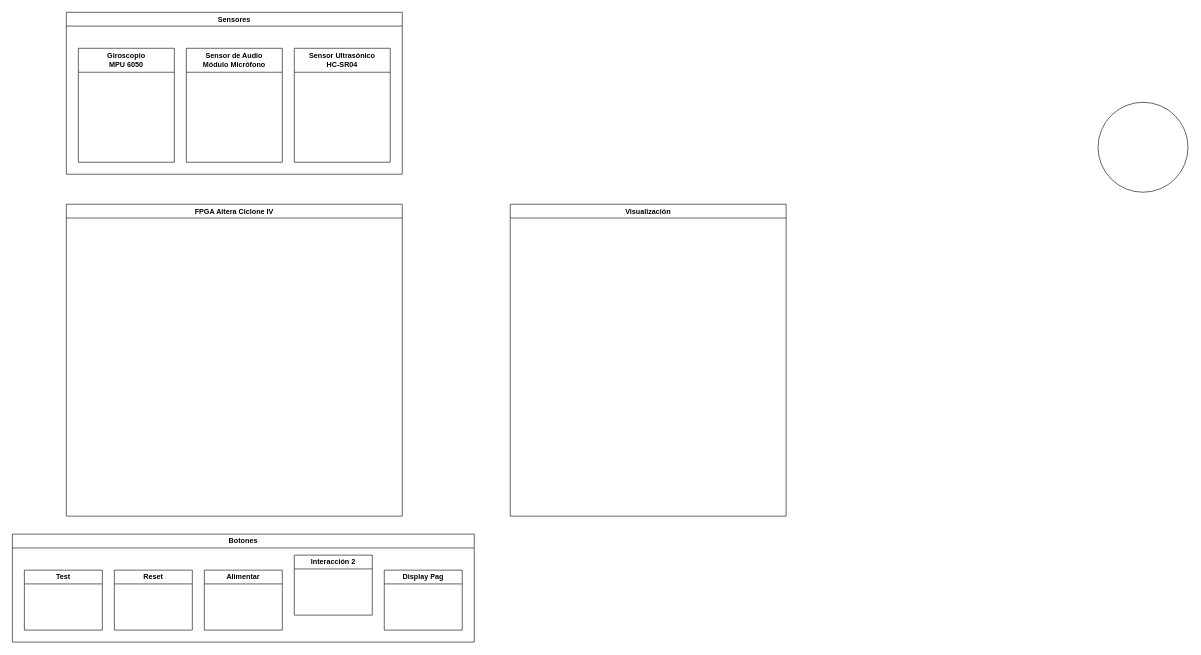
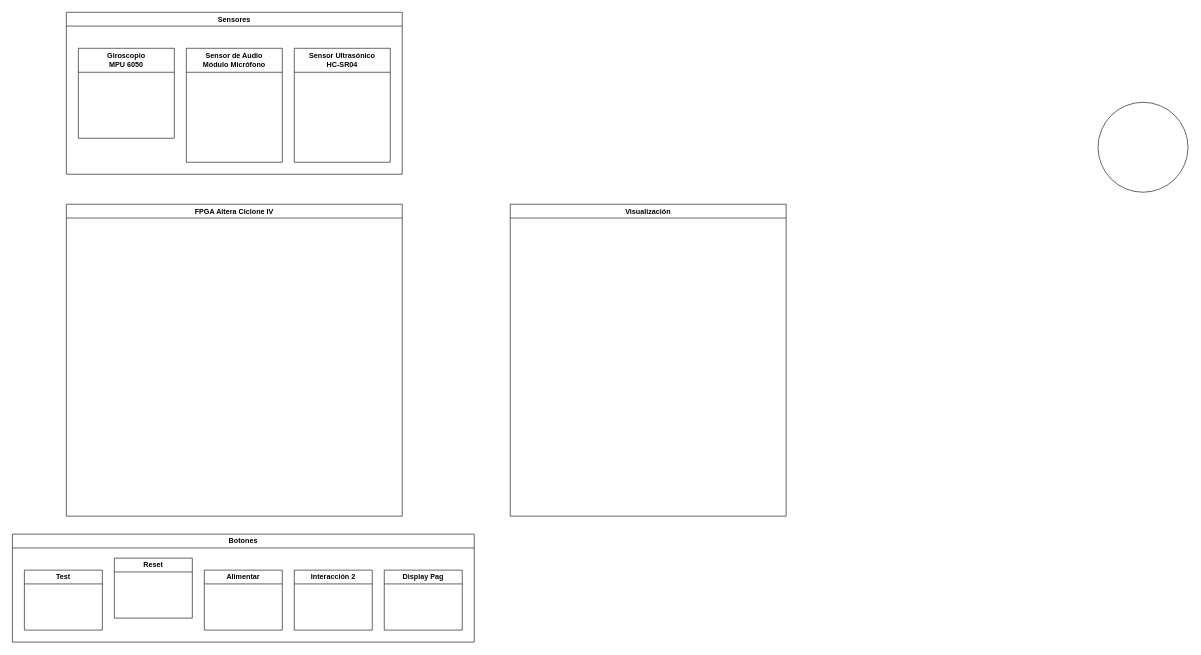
- <mxCell id="10" value="Giroscopio&lt;br&gt;MPU 6050" style="swimlane;whiteSpace=wrap;html=1;startSize=40;" vertex="1" parent="9"><mxGeometry x="20" y="60" width="160" height="190" as="geometry" /></mxCell>
+ <mxCell id="10" value="Giroscopio&lt;br&gt;MPU 6050" style="swimlane;whiteSpace=wrap;html=1;startSize=40;" vertex="1" parent="9"><mxGeometry x="20" y="60" width="160" height="150" as="geometry" /></mxCell>
- <mxCell id="7" value="Interacción 2" style="swimlane;whiteSpace=wrap;html=1;" vertex="1" parent="3"><mxGeometry x="470" y="35" width="130" height="100" as="geometry" /></mxCell>
+ <mxCell id="7" value="Interacción 2" style="swimlane;whiteSpace=wrap;html=1;" vertex="1" parent="3"><mxGeometry x="470" y="60" width="130" height="100" as="geometry" /></mxCell>
- <mxCell id="5" value="Reset" style="swimlane;whiteSpace=wrap;html=1;" vertex="1" parent="3"><mxGeometry x="170" y="60" width="130" height="100" as="geometry" /></mxCell>
+ <mxCell id="5" value="Reset" style="swimlane;whiteSpace=wrap;html=1;" vertex="1" parent="3"><mxGeometry x="170" y="40" width="130" height="100" as="geometry" /></mxCell>
